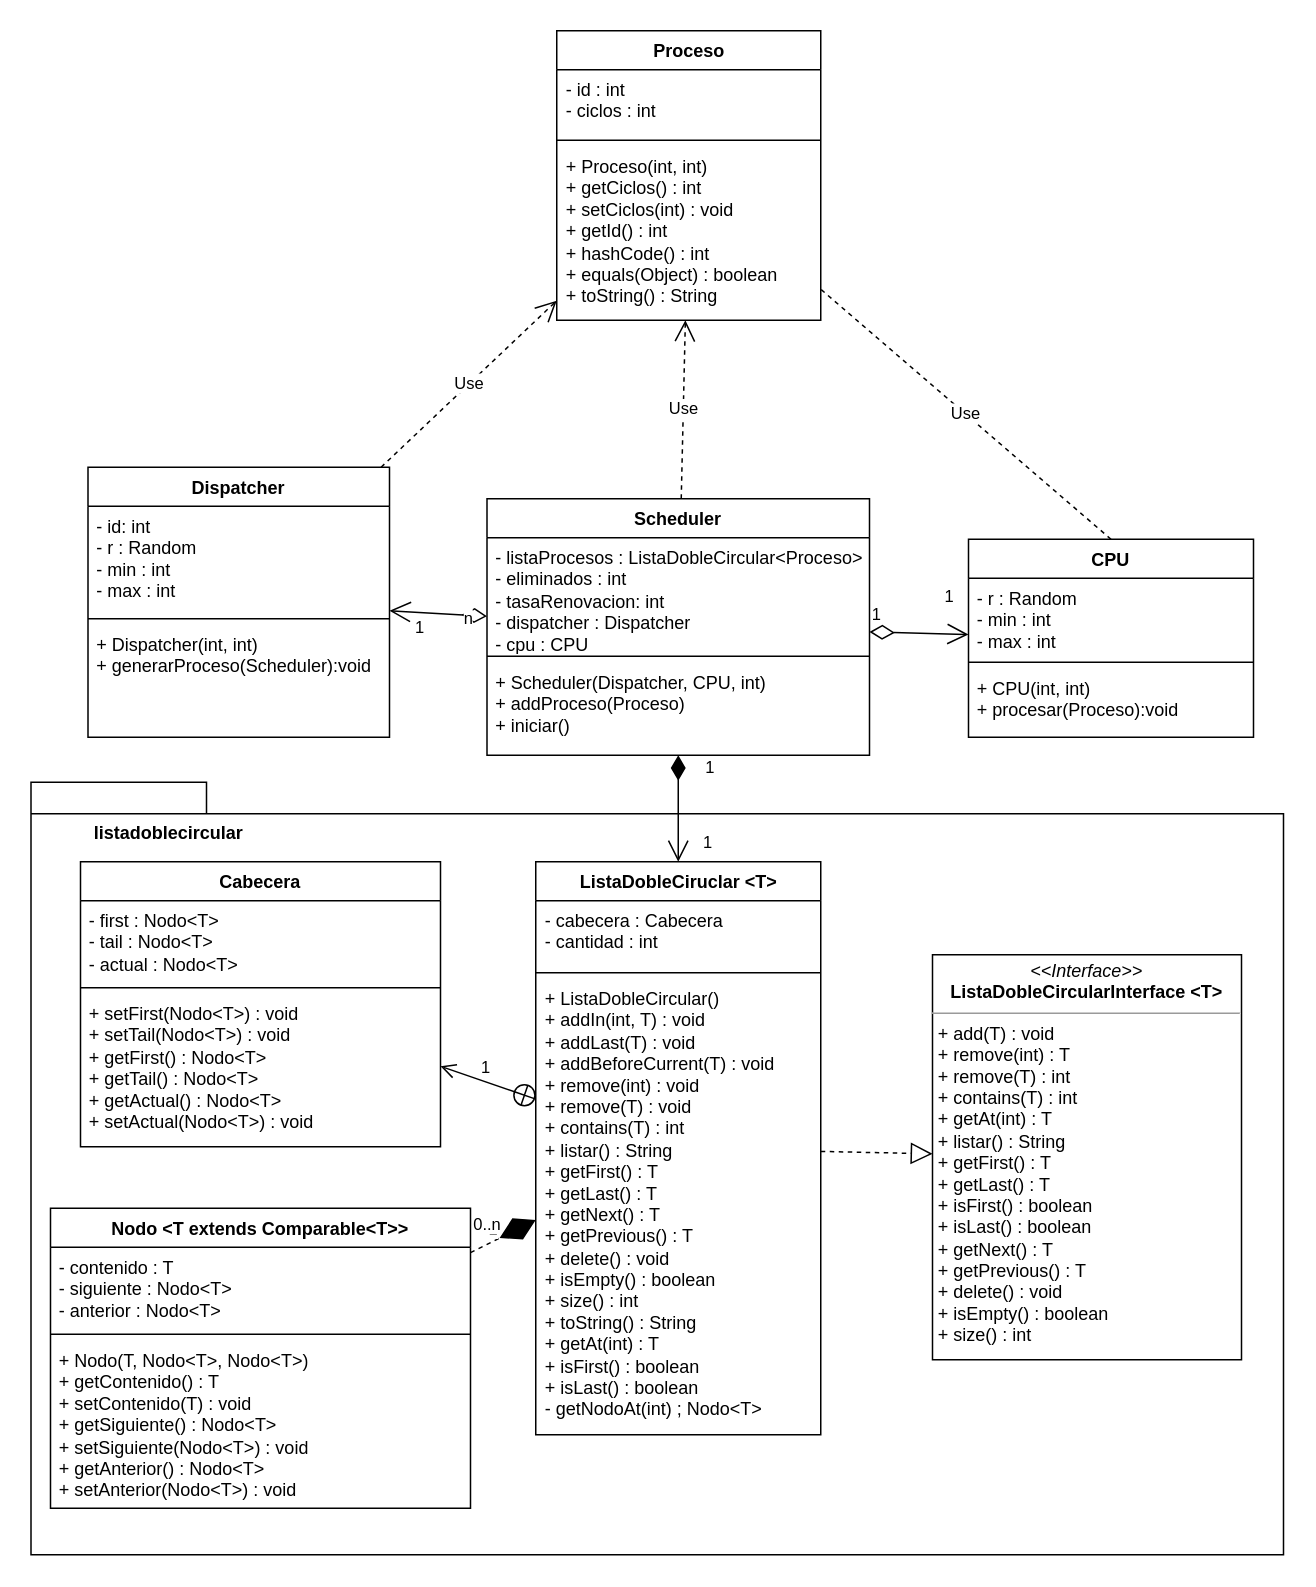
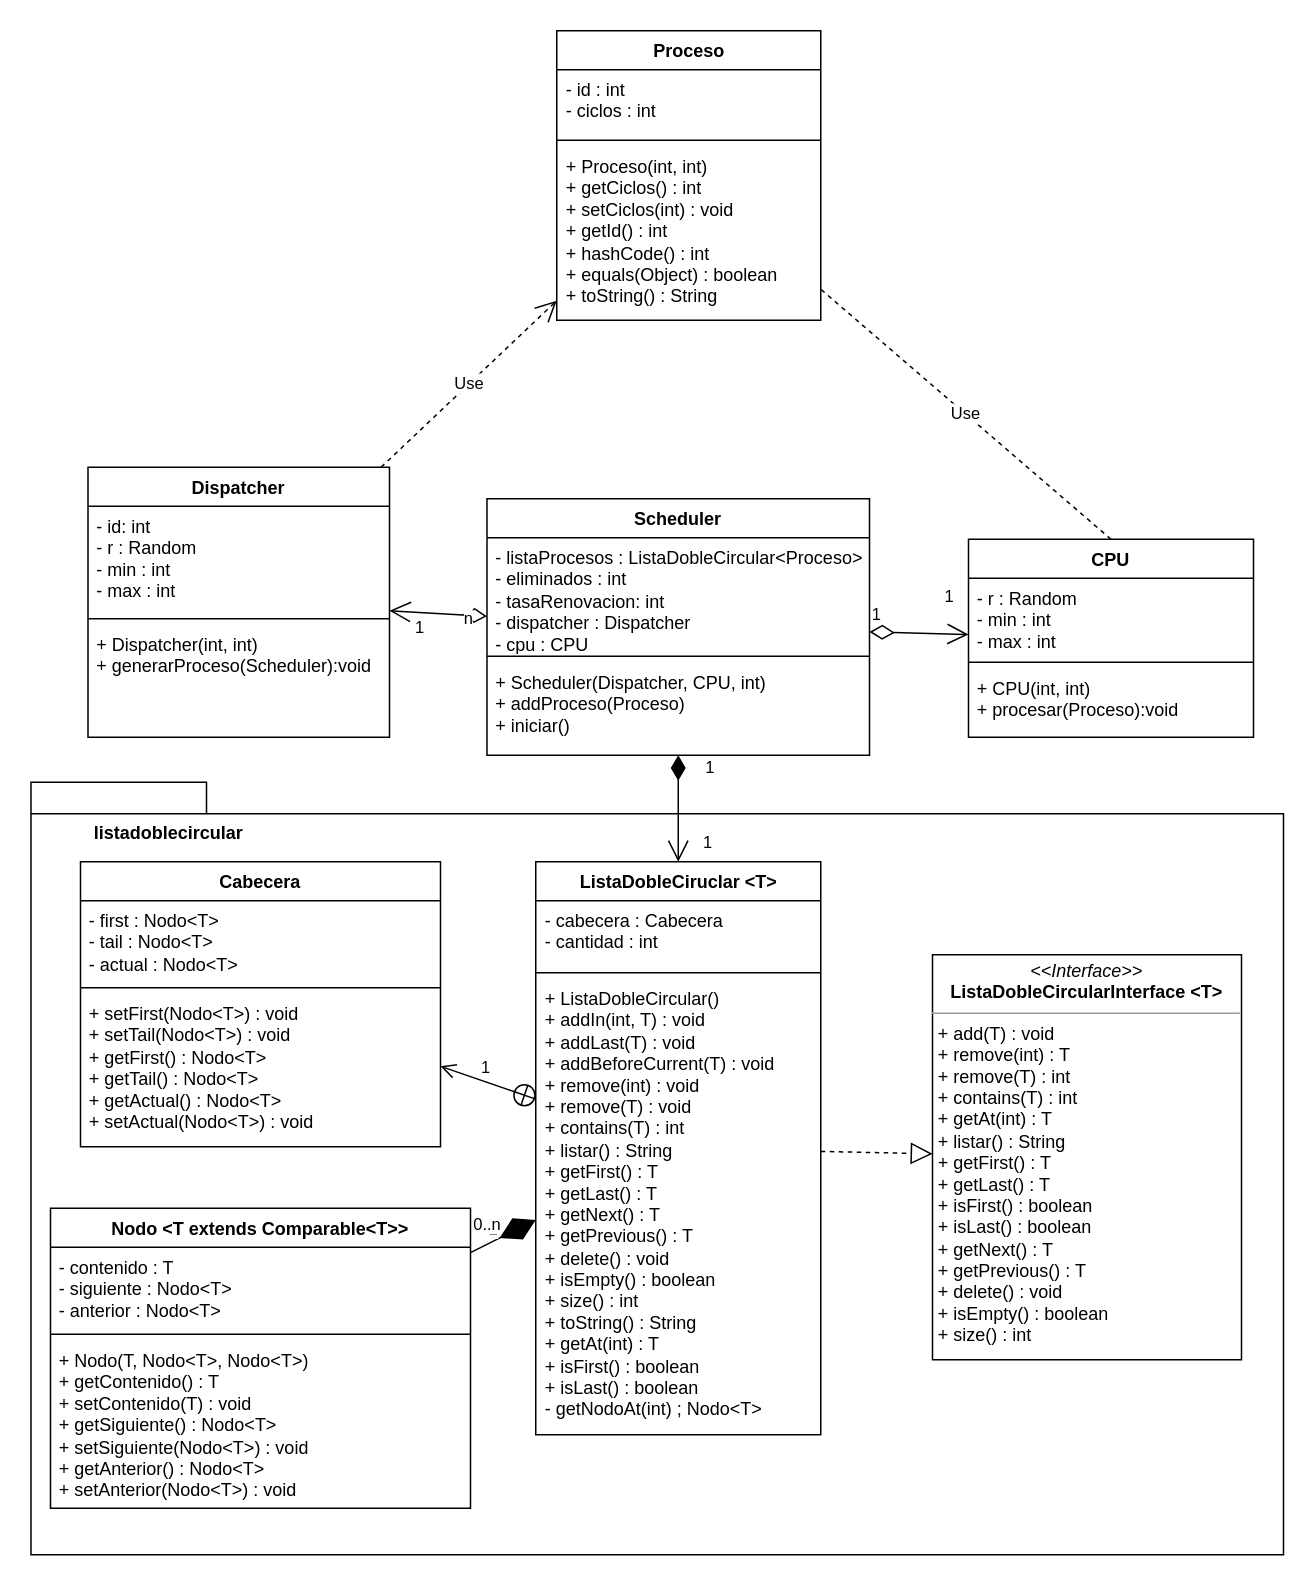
- <mxCell id="46" value="Use" style="endArrow=open;endSize=12;dashed=1;html=1;rounded=0;" edge="1" parent="1" source="34" target="30"><mxGeometry width="160" relative="1" as="geometry"><mxPoint x="258" y="322.53" as="sourcePoint" /><mxPoint x="380.5" y="208.451" as="targetPoint" /></mxGeometry></mxCell>
- <mxCell id="19" value="" style="endArrow=diamondThin;endFill=1;endSize=24;html=1;rounded=0;dashed=1;" parent="1" source="8" target="3" edge="1"><mxGeometry width="160" relative="1" as="geometry"><mxPoint x="-357" y="481" as="sourcePoint" /><mxPoint x="-197" y="481" as="targetPoint" /></mxGeometry></mxCell>
+ <mxCell id="19" value="" style="endArrow=diamondThin;endFill=1;endSize=24;html=1;rounded=0;" parent="1" source="8" target="3" edge="1"><mxGeometry width="160" relative="1" as="geometry"><mxPoint x="-357" y="481" as="sourcePoint" /><mxPoint x="-197" y="481" as="targetPoint" /></mxGeometry></mxCell>
